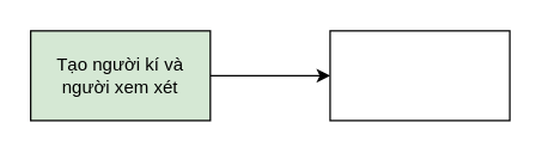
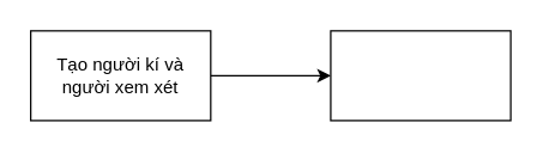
- <mxCell id="3" value="Tạo người kí và người xem xét" style="rounded=0;whiteSpace=wrap;html=1;fillColor=#d5e8d4;" vertex="1" parent="1"><mxGeometry x="20" y="20" width="120" height="60" as="geometry" /></mxCell>
+ <mxCell id="3" value="Tạo người kí và người xem xét" style="rounded=0;whiteSpace=wrap;html=1;" vertex="1" parent="1"><mxGeometry x="20" y="20" width="120" height="60" as="geometry" /></mxCell>
